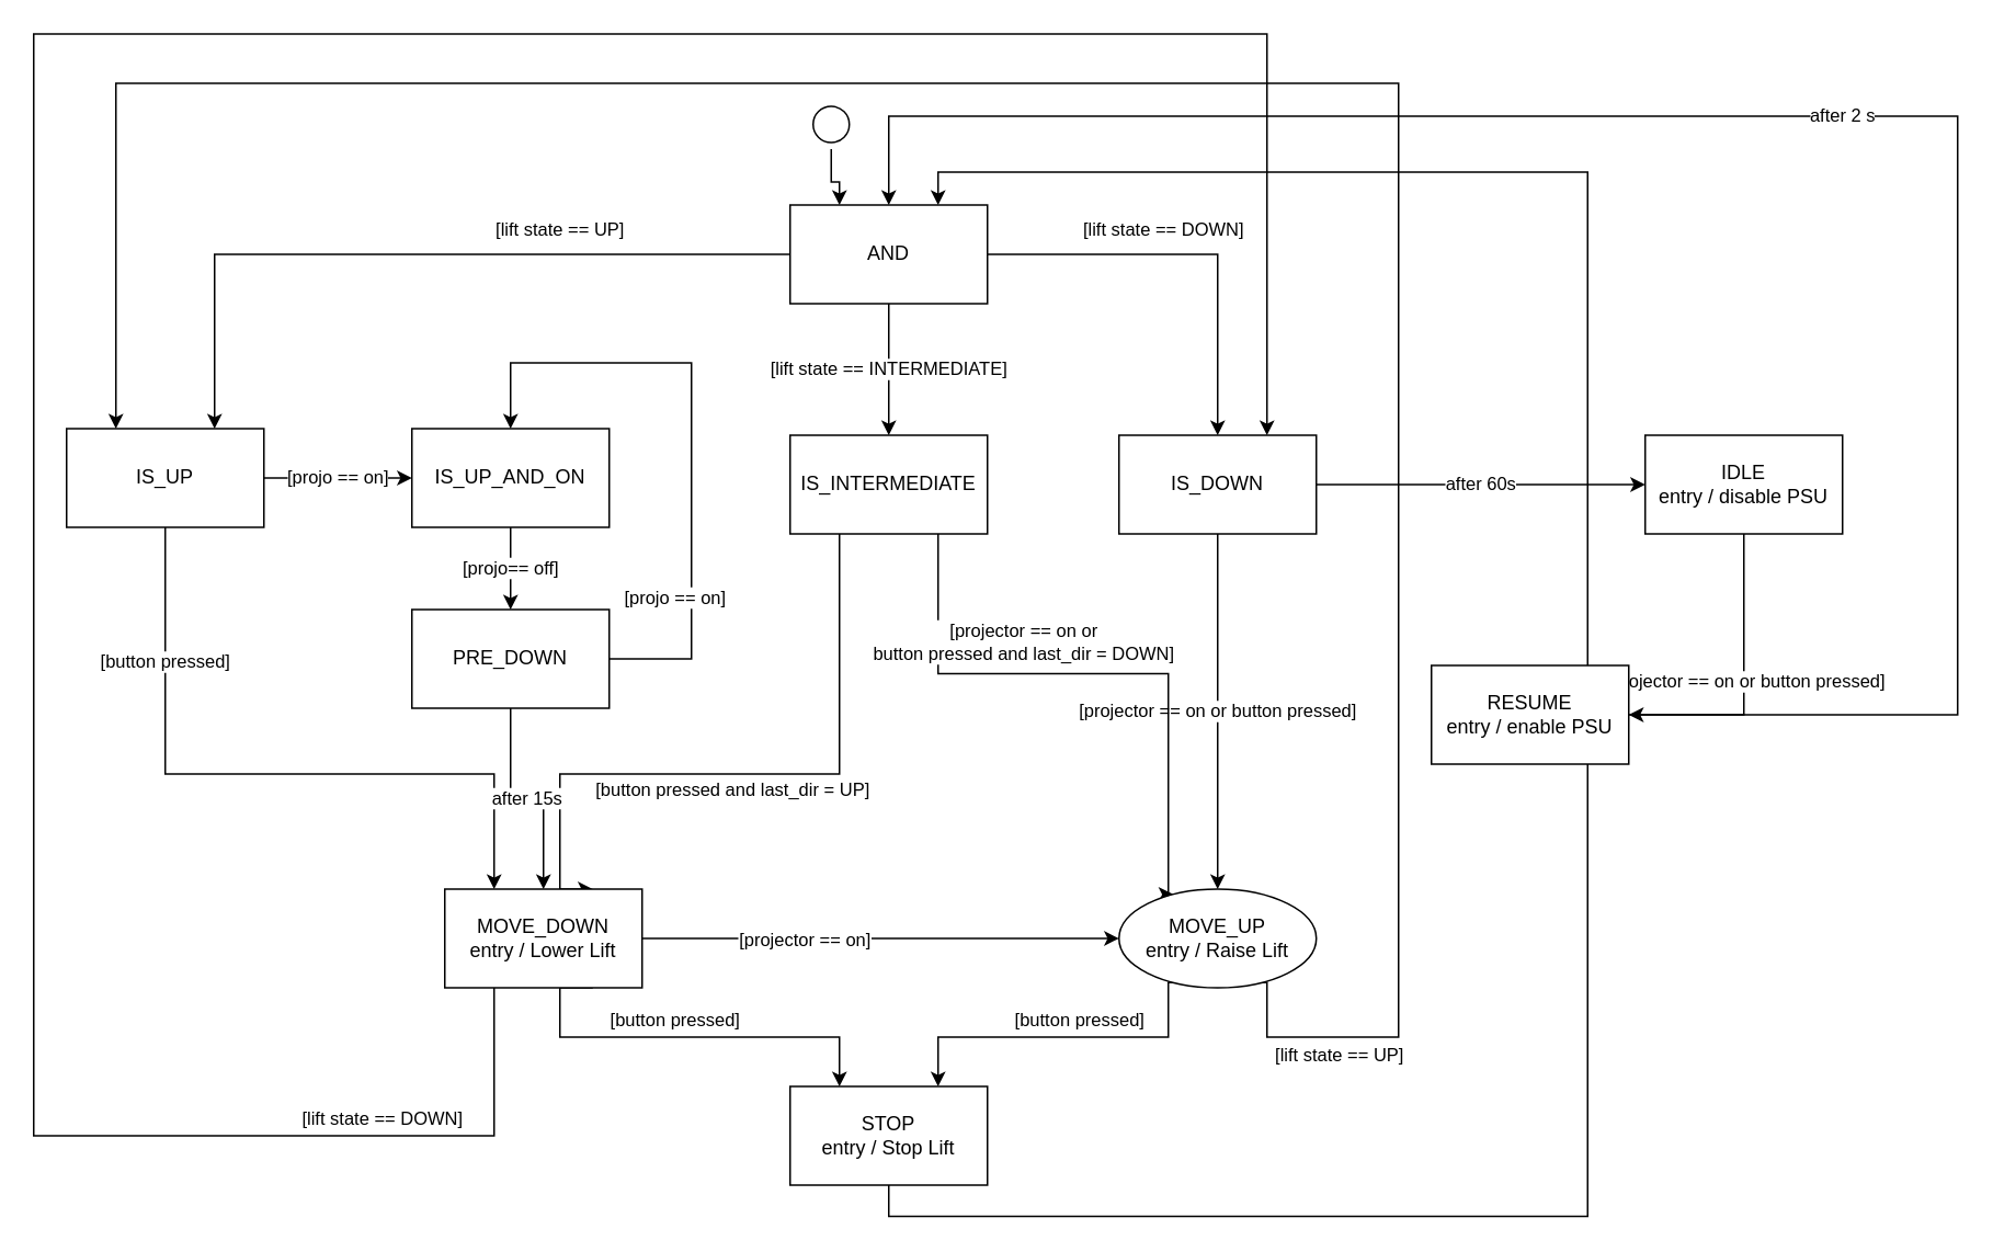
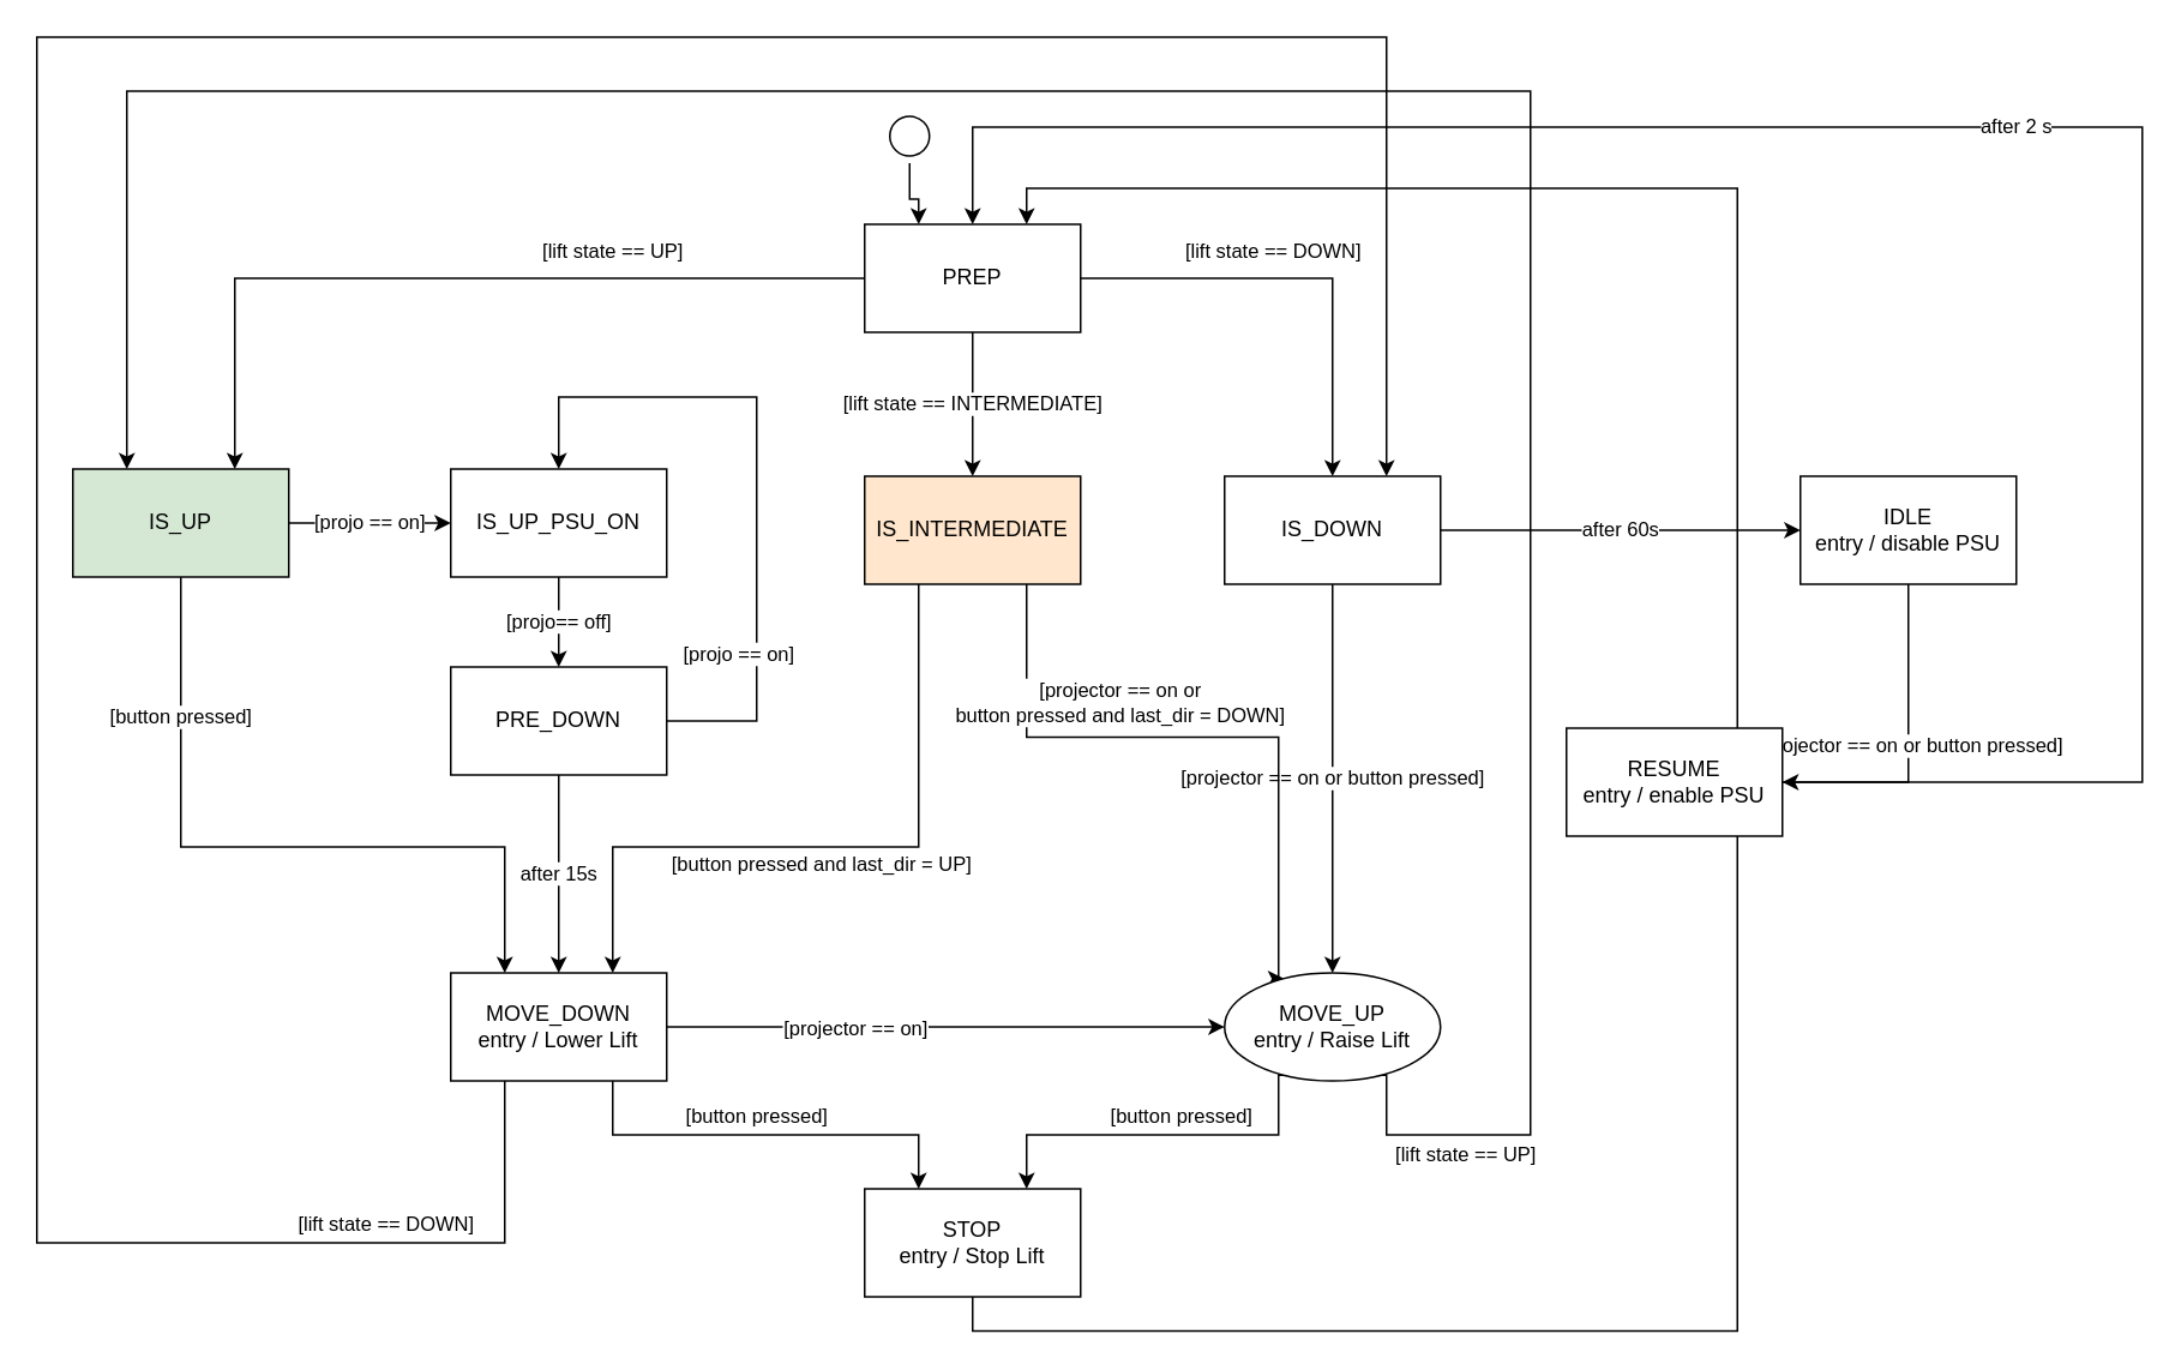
- <mxCell id="7" value="AND" style="whiteSpace=wrap;html=1;" parent="1" vertex="1"><mxGeometry x="480" y="124" width="120" height="60" as="geometry" /></mxCell>
+ <mxCell id="7" value="PREP" style="whiteSpace=wrap;html=1;" parent="1" vertex="1"><mxGeometry x="480" y="124" width="120" height="60" as="geometry" /></mxCell>
- <mxCell id="14" value="IS_UP" style="whiteSpace=wrap;html=1;" parent="1" vertex="1"><mxGeometry x="40" y="260" width="120" height="60" as="geometry" /></mxCell>
+ <mxCell id="14" value="IS_UP" style="whiteSpace=wrap;html=1;fillColor=#d5e8d4;" parent="1" vertex="1"><mxGeometry x="40" y="260" width="120" height="60" as="geometry" /></mxCell>
- <mxCell id="32" value="IS_UP_AND_ON" style="whiteSpace=wrap;html=1;" vertex="1" parent="1"><mxGeometry x="250" y="260" width="120" height="60" as="geometry" /></mxCell>
+ <mxCell id="32" value="IS_UP_PSU_ON" style="whiteSpace=wrap;html=1;" vertex="1" parent="1"><mxGeometry x="250" y="260" width="120" height="60" as="geometry" /></mxCell>
- <mxCell id="17" value="IS_INTERMEDIATE" style="whiteSpace=wrap;html=1;" parent="1" vertex="1"><mxGeometry x="480" y="264" width="120" height="60" as="geometry" /></mxCell>
+ <mxCell id="17" value="IS_INTERMEDIATE" style="whiteSpace=wrap;html=1;fillColor=#ffe6cc;" parent="1" vertex="1"><mxGeometry x="480" y="264" width="120" height="60" as="geometry" /></mxCell>
- <mxCell id="31" value="MOVE_DOWN&lt;br&gt;entry / Lower Lift" style="whiteSpace=wrap;html=1;" parent="1" vertex="1"><mxGeometry x="270" y="540" width="120" height="60" as="geometry" /></mxCell>
+ <mxCell id="31" value="MOVE_DOWN&lt;br&gt;entry / Lower Lift" style="whiteSpace=wrap;html=1;" parent="1" vertex="1"><mxGeometry x="250" y="540" width="120" height="60" as="geometry" /></mxCell>
